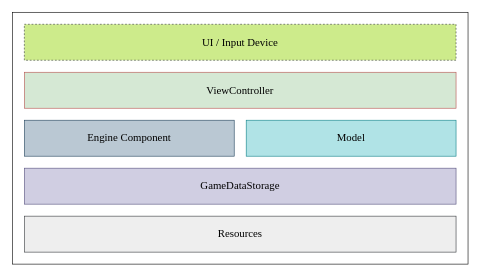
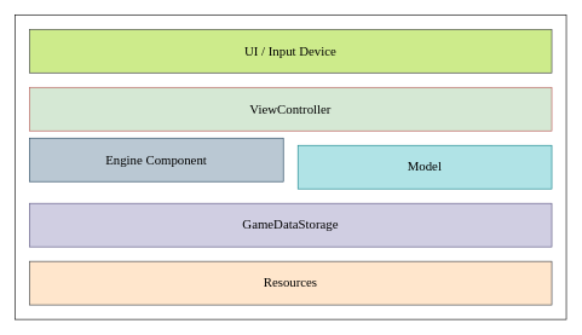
- <mxCell id="4" value="UI / Input Device" style="rounded=0;whiteSpace=wrap;html=1;fillColor=#cdeb8b;strokeColor=#36393d;fontFamily=Verdana;fontSize=18;fontStyle=0;dashed=1;" parent="1" vertex="1"><mxGeometry x="40" y="40" width="720" height="60" as="geometry" /></mxCell>
+ <mxCell id="4" value="UI / Input Device" style="rounded=0;whiteSpace=wrap;html=1;fillColor=#cdeb8b;strokeColor=#36393d;fontFamily=Verdana;fontSize=18;fontStyle=0" parent="1" vertex="1"><mxGeometry x="40" y="40" width="720" height="60" as="geometry" /></mxCell>
- <mxCell id="5" value="Engine Component" style="rounded=0;whiteSpace=wrap;html=1;fillColor=#bac8d3;strokeColor=#23445d;fontFamily=Verdana;fontSize=18;fontStyle=0" parent="1" vertex="1"><mxGeometry x="40" y="200" width="350" height="60" as="geometry" /></mxCell>
+ <mxCell id="5" value="Engine Component" style="rounded=0;whiteSpace=wrap;html=1;fillColor=#bac8d3;strokeColor=#23445d;fontFamily=Verdana;fontSize=18;fontStyle=0" parent="1" vertex="1"><mxGeometry x="40" y="190" width="350" height="60" as="geometry" /></mxCell>
- <mxCell id="3" value="Resources" style="rounded=0;whiteSpace=wrap;html=1;fillColor=#eeeeee;strokeColor=#36393d;fontFamily=Verdana;fontSize=18;fontStyle=0" parent="1" vertex="1"><mxGeometry x="40" y="360" width="720" height="60" as="geometry" /></mxCell>
+ <mxCell id="3" value="Resources" style="rounded=0;whiteSpace=wrap;html=1;fillColor=#ffe6cc;strokeColor=#36393d;fontFamily=Verdana;fontSize=18;fontStyle=0;" parent="1" vertex="1"><mxGeometry x="40" y="360" width="720" height="60" as="geometry" /></mxCell>
